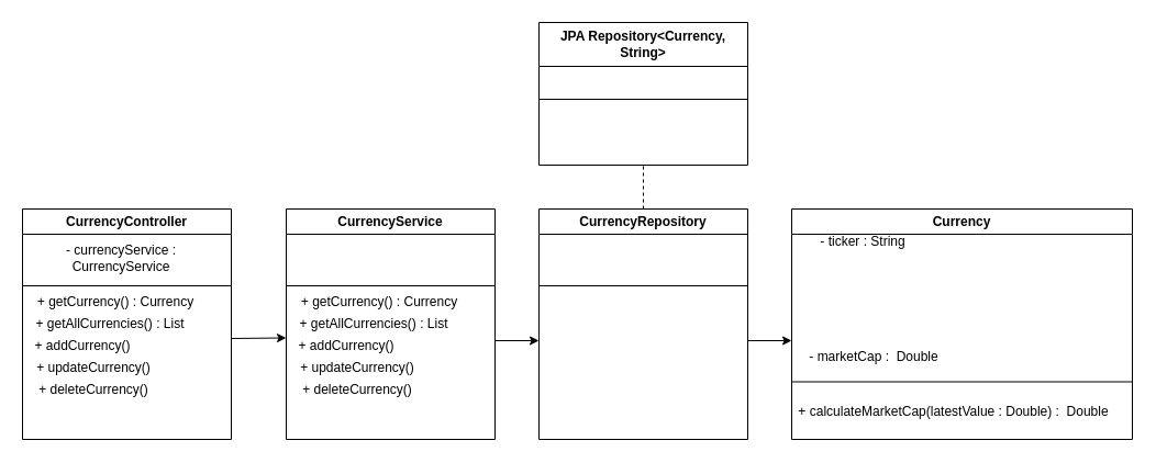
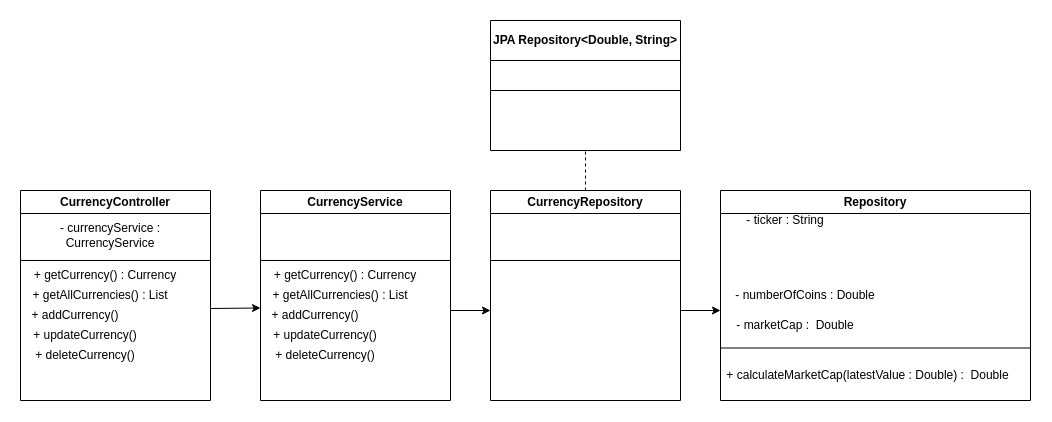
- <mxCell id="26" value="JPA Repository&amp;lt;Currency, String&amp;gt;" style="swimlane;whiteSpace=wrap;html=1;startSize=40;" parent="1" vertex="1"><mxGeometry x="490" y="20" width="190" height="130" as="geometry" /></mxCell>
+ <mxCell id="26" value="JPA Repository&amp;lt;Double, String&amp;gt;" style="swimlane;whiteSpace=wrap;html=1;startSize=40;" parent="1" vertex="1"><mxGeometry x="490" y="20" width="190" height="130" as="geometry" /></mxCell>
- <mxCell id="2" value="Currency" style="swimlane;whiteSpace=wrap;html=1;" parent="1" vertex="1"><mxGeometry x="720" y="190" width="310" height="210" as="geometry" /></mxCell>
+ <mxCell id="2" value="Repository" style="swimlane;whiteSpace=wrap;html=1;" parent="1" vertex="1"><mxGeometry x="720" y="190" width="310" height="210" as="geometry" /></mxCell>
+ <mxCell id="4" value="- numberOfCoins : Double" style="text;html=1;strokeColor=none;fillColor=none;align=center;verticalAlign=middle;whiteSpace=wrap;rounded=0;" parent="2" vertex="1"><mxGeometry x="10" y="90" width="150" height="30" as="geometry" /></mxCell>
